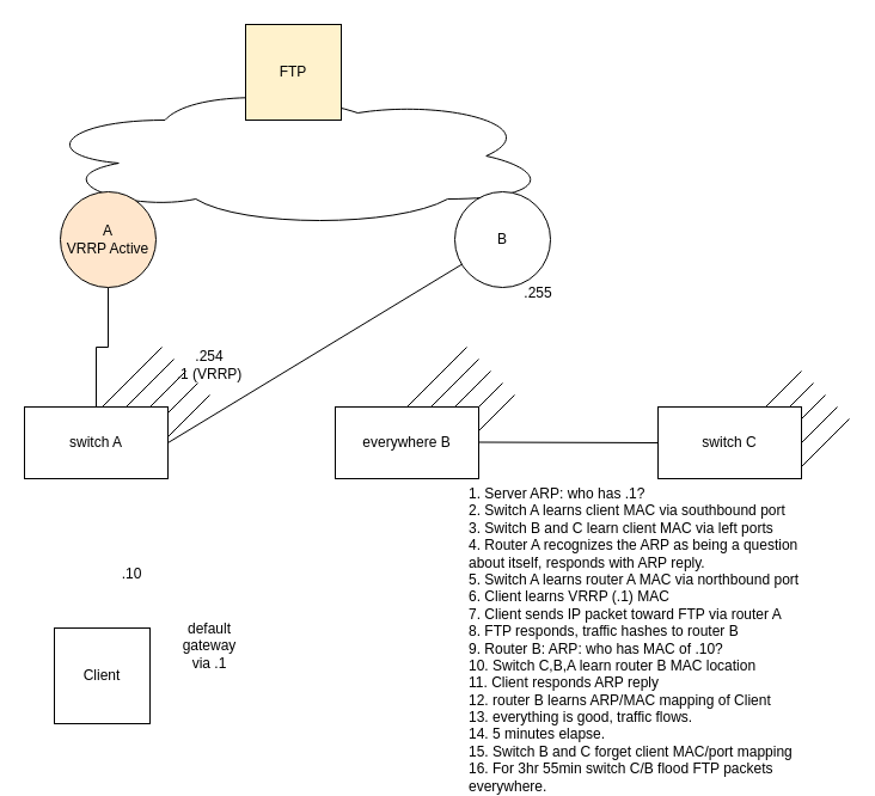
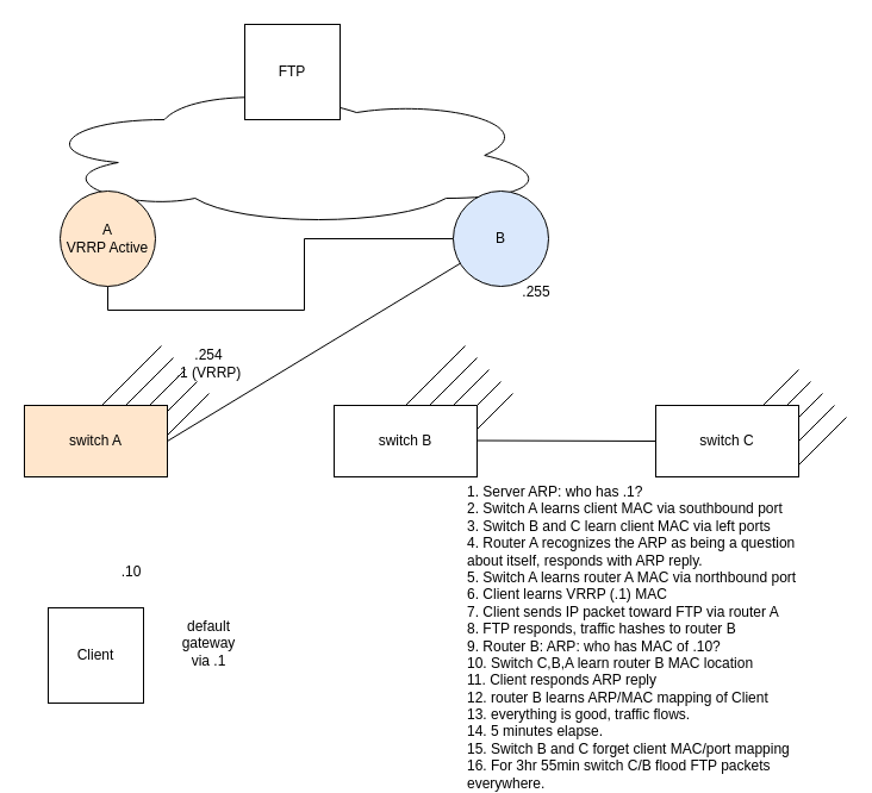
- <mxCell id="9" value="FTP" style="whiteSpace=wrap;html=1;aspect=fixed;fillColor=#fff2cc;" vertex="1" parent="1"><mxGeometry x="205" width="80" height="80" as="geometry" y="20" /></mxCell>
+ <mxCell id="9" value="FTP" style="whiteSpace=wrap;html=1;aspect=fixed;" vertex="1" parent="1"><mxGeometry x="205" width="80" height="80" as="geometry" y="20" /></mxCell>
- <mxCell id="5" value="B" style="ellipse;whiteSpace=wrap;html=1;aspect=fixed;" vertex="1" parent="1"><mxGeometry x="380" y="160" width="80" height="80" as="geometry" /></mxCell>
+ <mxCell id="5" value="B" style="ellipse;whiteSpace=wrap;html=1;aspect=fixed;fillColor=#dae8fc;" vertex="1" parent="1"><mxGeometry x="380" y="160" width="80" height="80" as="geometry" /></mxCell>
- <mxCell id="3" style="edgeStyle=orthogonalEdgeStyle;rounded=0;orthogonalLoop=1;jettySize=auto;html=1;exitX=0.5;exitY=1;exitDx=0;exitDy=0;endArrow=none;endFill=0;" edge="1" parent="1" source="4" target="30"><mxGeometry relative="1" as="geometry" /></mxCell>
+ <mxCell id="3" style="edgeStyle=orthogonalEdgeStyle;rounded=0;orthogonalLoop=1;jettySize=auto;html=1;exitX=0.5;exitY=1;exitDx=0;exitDy=0;endArrow=none;endFill=0;" edge="1" parent="1" source="4" target="5"><mxGeometry relative="1" as="geometry" /></mxCell>
- <mxCell id="30" value="switch A" style="rounded=0;whiteSpace=wrap;html=1;" vertex="1" parent="1"><mxGeometry x="20" y="340" width="120" height="60" as="geometry" /></mxCell>
+ <mxCell id="30" value="switch A" style="rounded=0;whiteSpace=wrap;html=1;fillColor=#ffe6cc;" vertex="1" parent="1"><mxGeometry x="20" y="340" width="120" height="60" as="geometry" /></mxCell>
- <mxCell id="31" value="everywhere B" style="rounded=0;whiteSpace=wrap;html=1;" vertex="1" parent="1"><mxGeometry x="280" y="340" width="120" height="60" as="geometry" /></mxCell>
+ <mxCell id="31" value="switch B" style="rounded=0;whiteSpace=wrap;html=1;" vertex="1" parent="1"><mxGeometry x="280" y="340" width="120" height="60" as="geometry" /></mxCell>
- <mxCell id="8" value="Client" style="whiteSpace=wrap;html=1;aspect=fixed;" vertex="1" parent="1"><mxGeometry x="45" y="525" width="80" height="80" as="geometry" /></mxCell>
+ <mxCell id="8" value="Client" style="whiteSpace=wrap;html=1;aspect=fixed;" vertex="1" parent="1"><mxGeometry x="40" y="510" width="80" height="80" as="geometry" /></mxCell>
